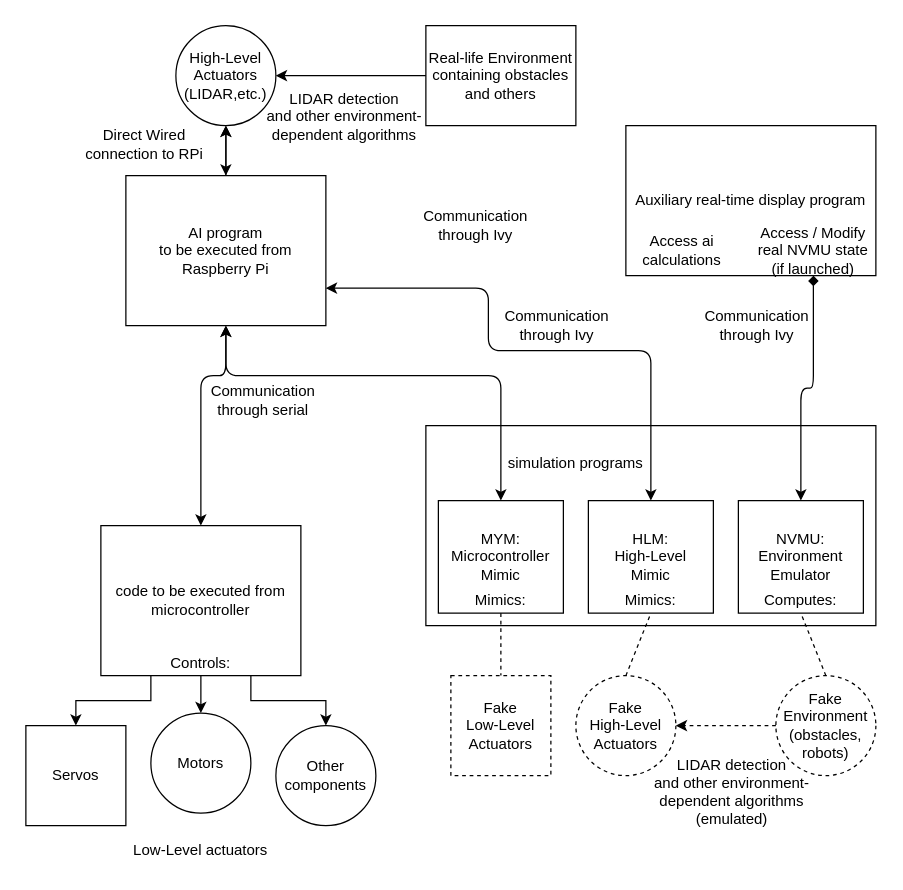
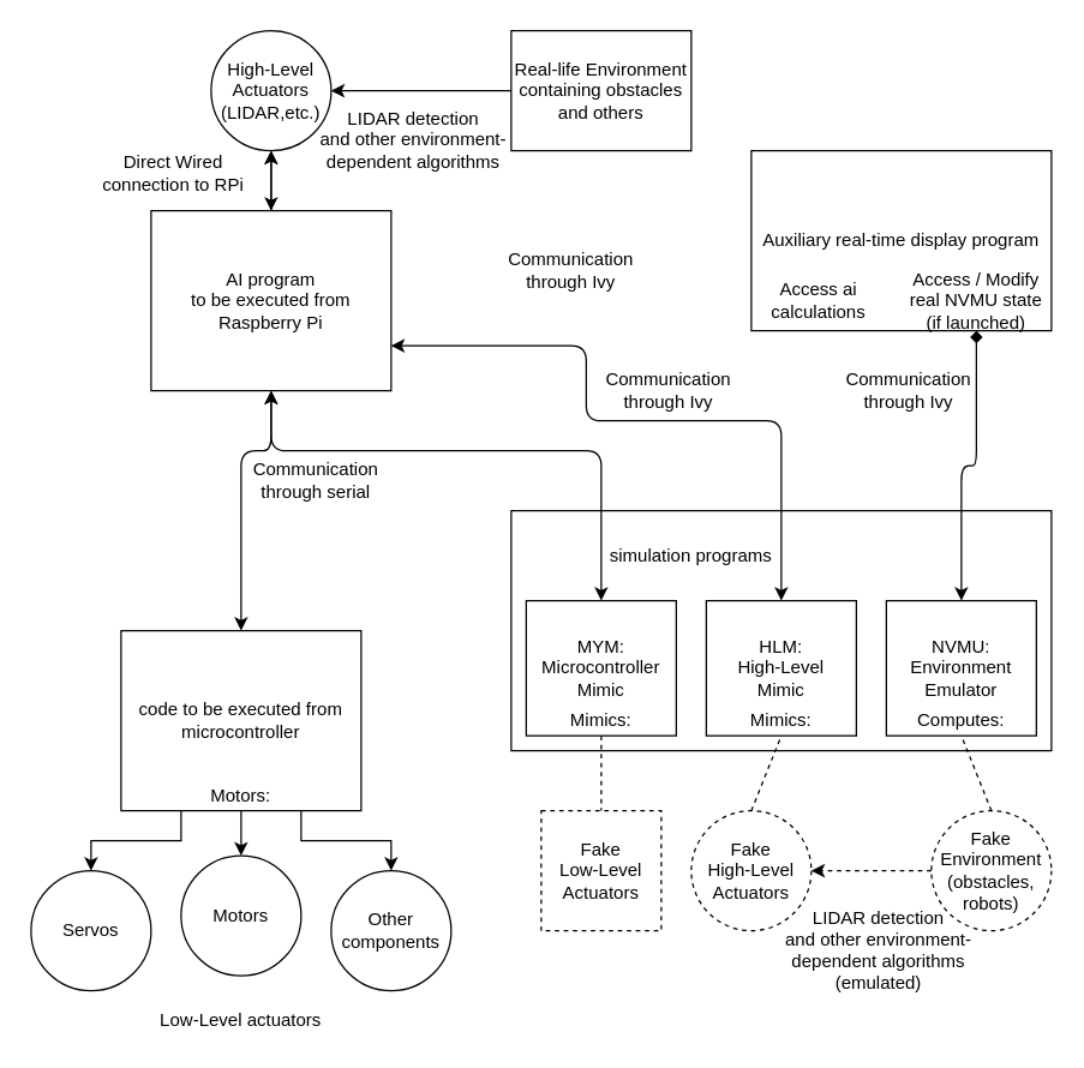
- <mxCell id="10" value="Controls:" style="text;html=1;strokeColor=none;fillColor=none;align=center;verticalAlign=middle;whiteSpace=wrap;rounded=0;" parent="1" vertex="1"><mxGeometry x="140" y="520" width="40" height="20" as="geometry" /></mxCell>
+ <mxCell id="10" value="Motors:" style="text;html=1;strokeColor=none;fillColor=none;align=center;verticalAlign=middle;whiteSpace=wrap;rounded=0;" parent="1" vertex="1"><mxGeometry x="140" y="520" width="40" height="20" as="geometry" /></mxCell>
- <mxCell id="8" value="Servos" style="whiteSpace=wrap;html=1;aspect=fixed;rounded=0;" parent="1" vertex="1"><mxGeometry x="20" y="580" width="80" height="80" as="geometry" /></mxCell>
+ <mxCell id="8" value="Servos" style="ellipse;whiteSpace=wrap;html=1;aspect=fixed;" parent="1" vertex="1"><mxGeometry x="20" y="580" width="80" height="80" as="geometry" /></mxCell>
